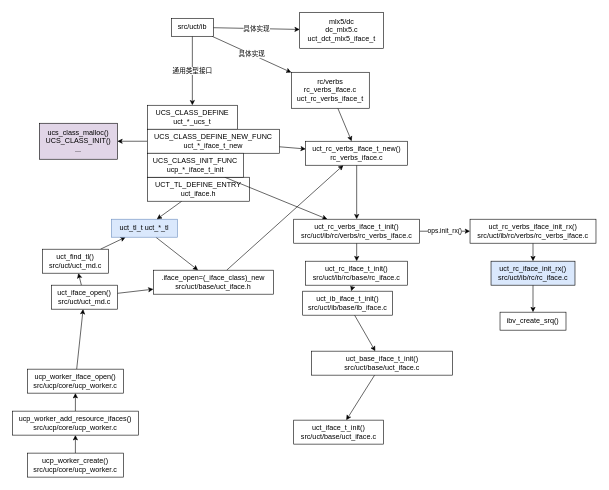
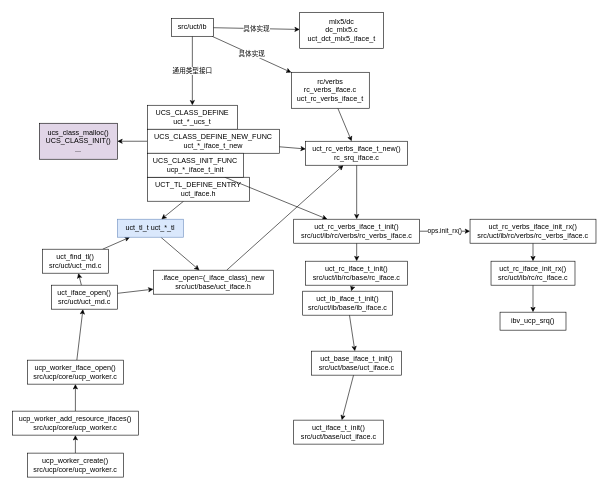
- <mxCell id="18" value="uct_rc_verbs_iface_t_new()&lt;div&gt;rc_verbs_iface.c&lt;/div&gt;" style="rounded=0;whiteSpace=wrap;html=1;autosize=1;" parent="1" vertex="1"><mxGeometry x="509" y="235" width="170" height="40" as="geometry" /></mxCell>
+ <mxCell id="18" value="uct_rc_verbs_iface_t_new()&lt;div&gt;rc_srq_iface.c&lt;/div&gt;" style="rounded=0;whiteSpace=wrap;html=1;autosize=1;" parent="1" vertex="1"><mxGeometry x="509" y="235" width="170" height="40" as="geometry" /></mxCell>
- <mxCell id="16" value="uct_tl_t uct_*_tl" style="rounded=0;whiteSpace=wrap;html=1;autosize=1;fillColor=#dae8fc;strokeColor=#6c8ebf;" parent="1" vertex="1"><mxGeometry x="185" y="365" width="110" height="30" as="geometry" /></mxCell>
+ <mxCell id="16" value="uct_tl_t uct_*_tl" style="rounded=0;whiteSpace=wrap;html=1;autosize=1;fillColor=#dae8fc;strokeColor=#6c8ebf;" parent="1" vertex="1"><mxGeometry x="195" y="365" width="110" height="30" as="geometry" /></mxCell>
- <mxCell id="48" value="uct_rc_iface_init_rx()&lt;div&gt;src/uct/ib/rc/rc_iface.c&lt;/div&gt;" style="rounded=0;whiteSpace=wrap;html=1;autosize=1;fillColor=#dae8fc;" parent="1" vertex="1"><mxGeometry x="818" y="435" width="140" height="40" as="geometry" /></mxCell>
+ <mxCell id="48" value="uct_rc_iface_init_rx()&lt;div&gt;src/uct/ib/rc/rc_iface.c&lt;/div&gt;" style="rounded=0;whiteSpace=wrap;html=1;autosize=1;" parent="1" vertex="1"><mxGeometry x="818" y="435" width="140" height="40" as="geometry" /></mxCell>
- <mxCell id="49" value="ibv_create_srq()" style="rounded=0;whiteSpace=wrap;html=1;autosize=1;" parent="1" vertex="1"><mxGeometry x="833" y="520" width="110" height="30" as="geometry" /></mxCell>
+ <mxCell id="49" value="ibv_ucp_srq()" style="rounded=0;whiteSpace=wrap;html=1;autosize=1;" parent="1" vertex="1"><mxGeometry x="833" y="520" width="110" height="30" as="geometry" /></mxCell>
- <mxCell id="43" value="uct_base_iface_t_init()&lt;div&gt;src/uct/base/uct_iface.c&lt;/div&gt;" style="rounded=0;whiteSpace=wrap;html=1;autosize=1;" parent="1" vertex="1"><mxGeometry x="519" y="585" width="235" height="40" as="geometry" /></mxCell>
+ <mxCell id="43" value="uct_base_iface_t_init()&lt;div&gt;src/uct/base/uct_iface.c&lt;/div&gt;" style="rounded=0;whiteSpace=wrap;html=1;autosize=1;" parent="1" vertex="1"><mxGeometry x="519" y="585" width="150" height="40" as="geometry" /></mxCell>
- <mxCell id="5" value="ucp_worker_iface_open()&lt;div&gt;src/ucp/core/ucp_worker.c&lt;/div&gt;" style="rounded=0;whiteSpace=wrap;html=1;autosize=1;" parent="1" vertex="1"><mxGeometry x="45" y="615" width="160" height="40" as="geometry" /></mxCell>
+ <mxCell id="5" value="ucp_worker_iface_open()&lt;div&gt;src/ucp/core/ucp_worker.c&lt;/div&gt;" style="rounded=0;whiteSpace=wrap;html=1;autosize=1;" parent="1" vertex="1"><mxGeometry x="45" y="600" width="160" height="40" as="geometry" /></mxCell>
